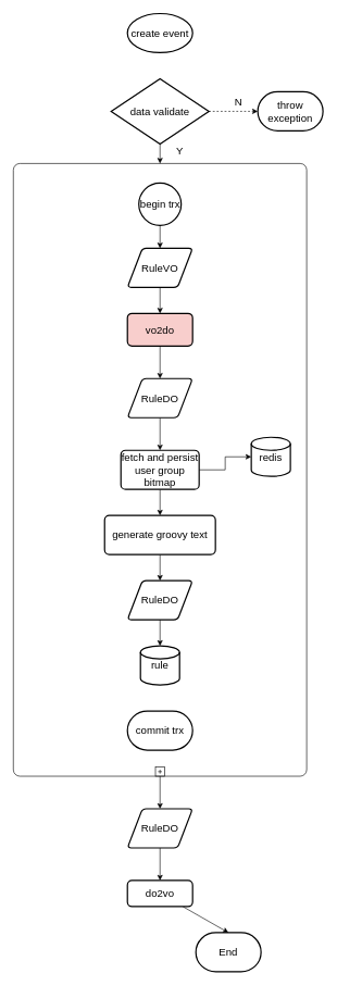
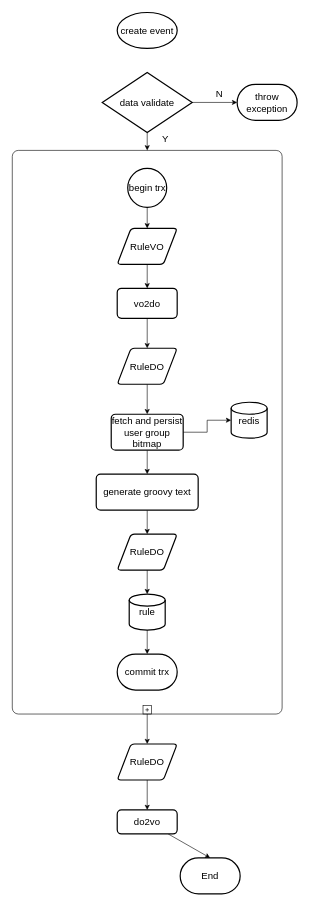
- <mxCell id="3" style="edgeStyle=orthogonalEdgeStyle;rounded=0;orthogonalLoop=1;jettySize=auto;html=1;entryX=0;entryY=0.5;entryDx=0;entryDy=0;entryPerimeter=0;dashed=1;" parent="1" source="5" target="35" edge="1"><mxGeometry relative="1" as="geometry"><mxPoint x="445" y="170" as="targetPoint" /></mxGeometry></mxCell>
+ <mxCell id="3" style="edgeStyle=orthogonalEdgeStyle;rounded=0;orthogonalLoop=1;jettySize=auto;html=1;entryX=0;entryY=0.5;entryDx=0;entryDy=0;entryPerimeter=0;" parent="1" source="5" target="35" edge="1"><mxGeometry relative="1" as="geometry"><mxPoint x="445" y="170" as="targetPoint" /></mxGeometry></mxCell>
- <mxCell id="11" value="vo2do" style="rounded=1;whiteSpace=wrap;html=1;absoluteArcSize=1;arcSize=14;strokeWidth=2;fontSize=16;fillColor=#f8cecc;" parent="1" vertex="1"><mxGeometry x="195" y="480" width="100" height="50" as="geometry" /></mxCell>
+ <mxCell id="11" value="vo2do" style="rounded=1;whiteSpace=wrap;html=1;absoluteArcSize=1;arcSize=14;strokeWidth=2;fontSize=16;" parent="1" vertex="1"><mxGeometry x="195" y="480" width="100" height="50" as="geometry" /></mxCell>
+ <mxCell id="26" style="edgeStyle=none;rounded=0;orthogonalLoop=1;jettySize=auto;html=1;entryX=0.5;entryY=0;entryDx=0;entryDy=0;entryPerimeter=0;fontSize=16;" parent="1" source="27" target="34" edge="1"><mxGeometry relative="1" as="geometry"><mxPoint x="245" y="1080" as="targetPoint" /></mxGeometry></mxCell>
